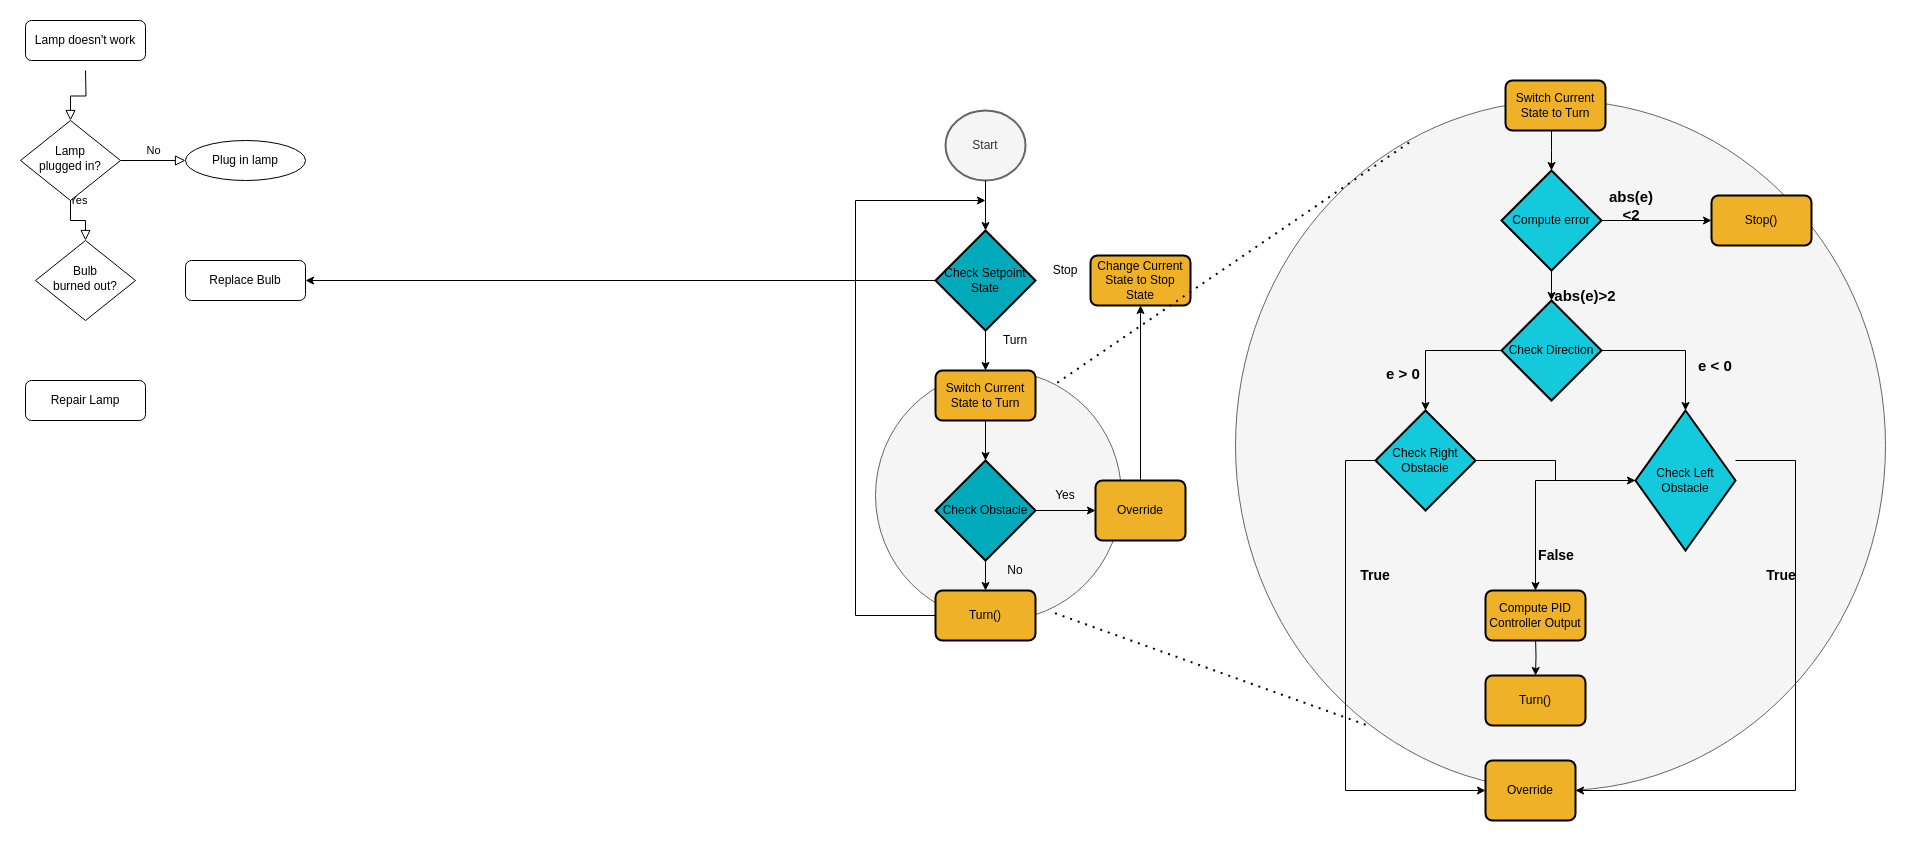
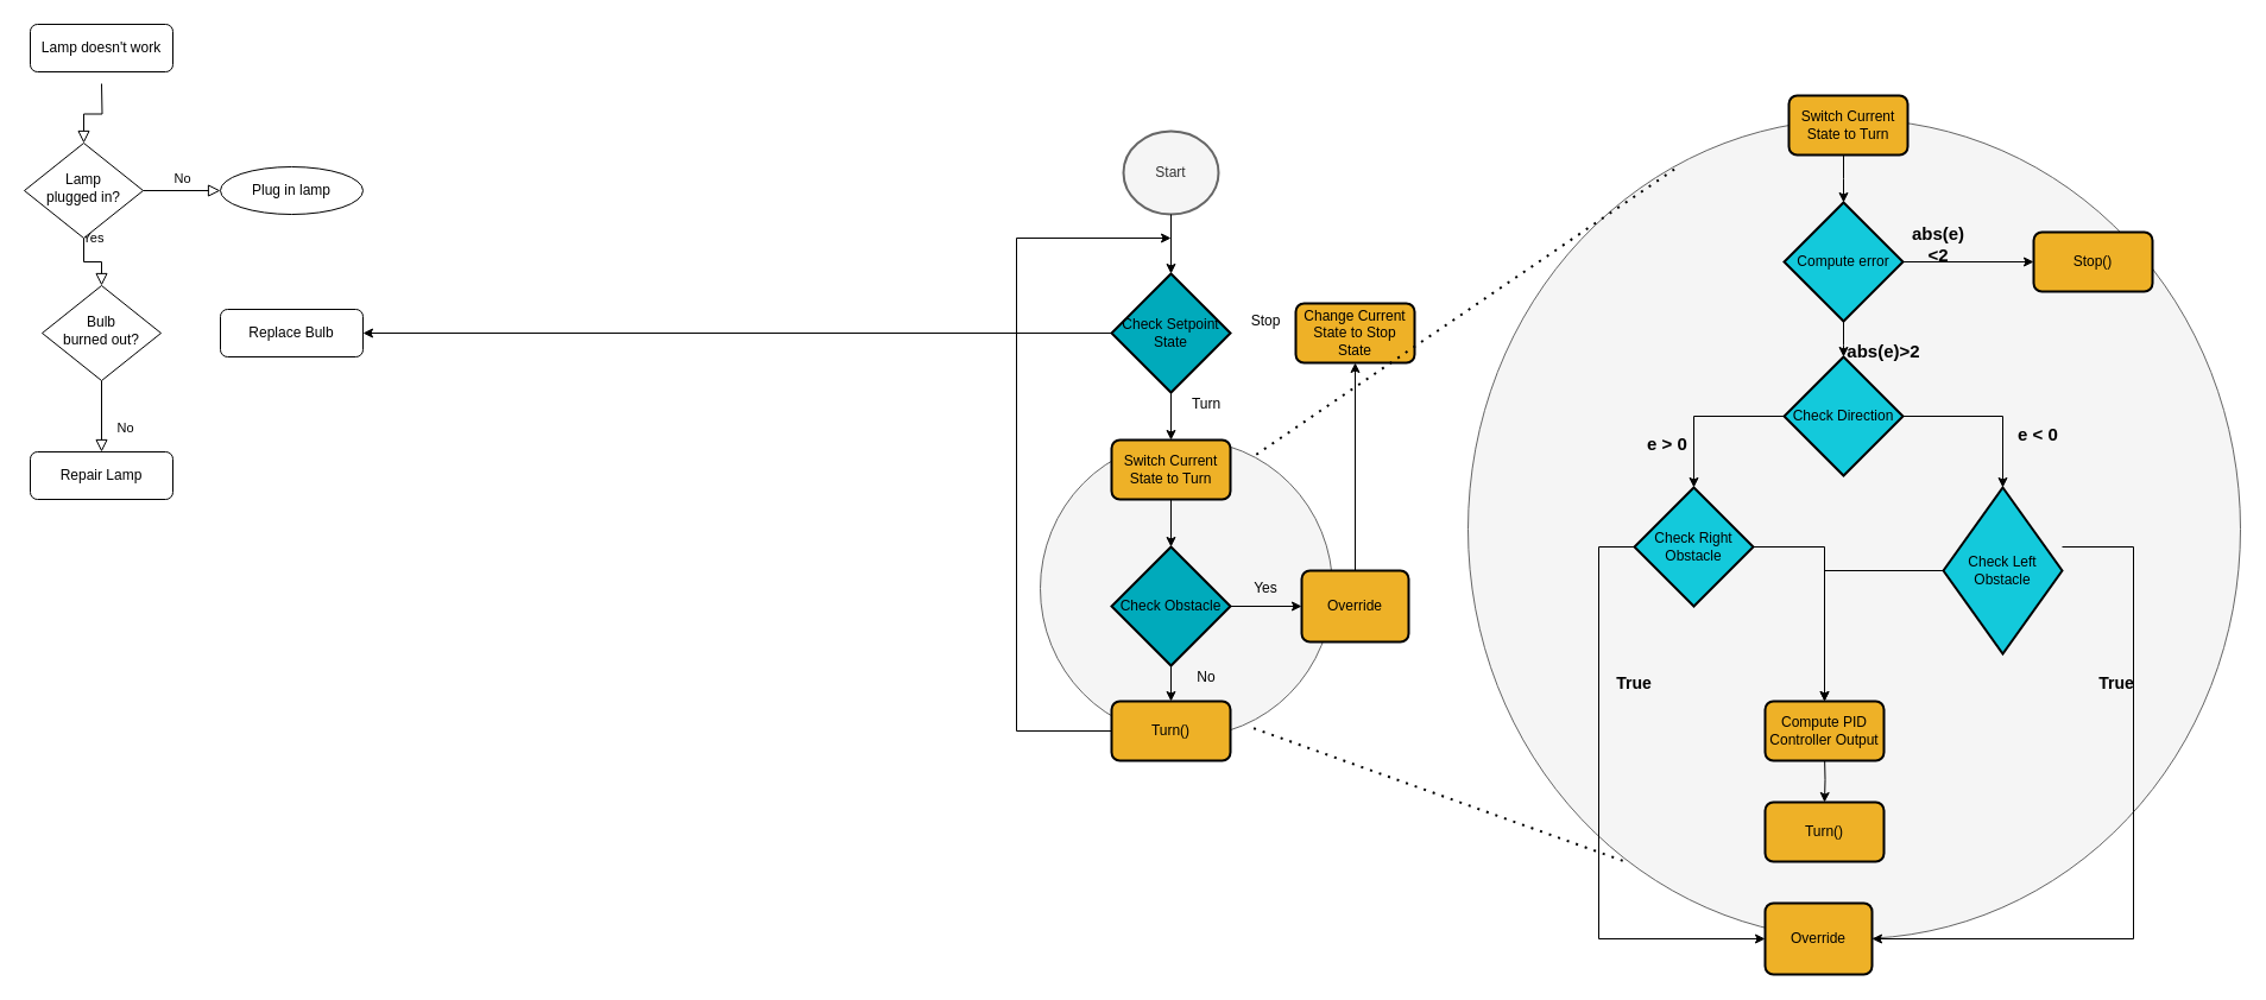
+ <mxCell id="10" value="No" style="rounded=0;html=1;jettySize=auto;orthogonalLoop=1;fontSize=11;endArrow=block;endFill=0;endSize=8;strokeWidth=1;shadow=0;labelBackgroundColor=none;edgeStyle=orthogonalEdgeStyle;" parent="1" source="11" target="12" edge="1"><mxGeometry x="0.333" y="20" relative="1" as="geometry"><mxPoint as="offset" /></mxGeometry></mxCell>
- <mxCell id="41" style="edgeStyle=orthogonalEdgeStyle;rounded=0;orthogonalLoop=1;jettySize=auto;html=1;" parent="1" source="43" target="46" edge="1"><mxGeometry relative="1" as="geometry" /></mxCell>
+ <mxCell id="41" style="edgeStyle=orthogonalEdgeStyle;rounded=0;orthogonalLoop=1;jettySize=auto;html=1;entryX=0.5;entryY=0;entryDx=0;entryDy=0;" parent="1" source="43" target="54" edge="1"><mxGeometry relative="1" as="geometry" /></mxCell>
- <mxCell id="57" value="&lt;font size=&quot;1&quot;&gt;&lt;b style=&quot;font-size: 14px;&quot;&gt;False&lt;/b&gt;&lt;/font&gt;" style="text;html=1;align=center;verticalAlign=middle;whiteSpace=wrap;rounded=0;" vertex="1" parent="1"><mxGeometry x="1526" y="540" width="60" height="30" as="geometry" /></mxCell>
